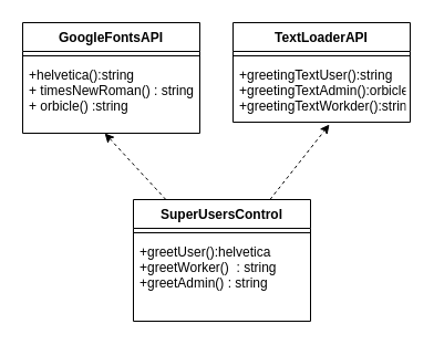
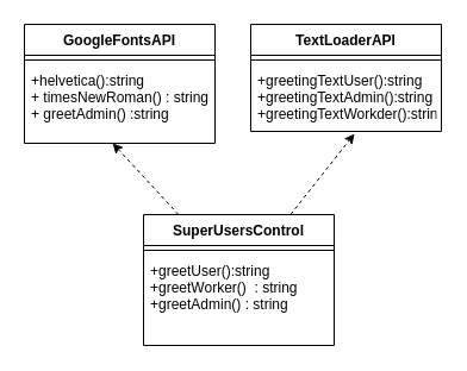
- <mxCell id="7" value="+helvetica():string&#10;+ timesNewRoman() : string&#10;+ orbicle() :string" style="text;strokeColor=none;fillColor=none;align=left;verticalAlign=top;spacingLeft=4;spacingRight=4;overflow=hidden;rotatable=0;points=[[0,0.5],[1,0.5]];portConstraint=eastwest;" vertex="1" parent="5"><mxGeometry y="34" width="160" height="66" as="geometry" /></mxCell>
+ <mxCell id="7" value="+helvetica():string&#10;+ timesNewRoman() : string&#10;+ greetAdmin() :string" style="text;strokeColor=none;fillColor=none;align=left;verticalAlign=top;spacingLeft=4;spacingRight=4;overflow=hidden;rotatable=0;points=[[0,0.5],[1,0.5]];portConstraint=eastwest;" vertex="1" parent="5"><mxGeometry y="34" width="160" height="66" as="geometry" /></mxCell>
- <mxCell id="4" value="+greetingTextUser():string&#10;+greetingTextAdmin():orbicle&#10;+greetingTextWorkder():string" style="text;strokeColor=none;fillColor=none;align=left;verticalAlign=top;spacingLeft=4;spacingRight=4;overflow=hidden;rotatable=0;points=[[0,0.5],[1,0.5]];portConstraint=eastwest;" vertex="1" parent="2"><mxGeometry y="34" width="160" height="56" as="geometry" /></mxCell>
+ <mxCell id="4" value="+greetingTextUser():string&#10;+greetingTextAdmin():string&#10;+greetingTextWorkder():string" style="text;strokeColor=none;fillColor=none;align=left;verticalAlign=top;spacingLeft=4;spacingRight=4;overflow=hidden;rotatable=0;points=[[0,0.5],[1,0.5]];portConstraint=eastwest;" vertex="1" parent="2"><mxGeometry y="34" width="160" height="56" as="geometry" /></mxCell>
- <mxCell id="12" value="+greetUser():helvetica&#10;+greetWorker()  : string&#10;+greetAdmin() : string" style="text;strokeColor=none;fillColor=none;align=left;verticalAlign=top;spacingLeft=4;spacingRight=4;overflow=hidden;rotatable=0;points=[[0,0.5],[1,0.5]];portConstraint=eastwest;" vertex="1" parent="10"><mxGeometry y="34" width="160" height="76" as="geometry" /></mxCell>
+ <mxCell id="12" value="+greetUser():string&#10;+greetWorker()  : string&#10;+greetAdmin() : string" style="text;strokeColor=none;fillColor=none;align=left;verticalAlign=top;spacingLeft=4;spacingRight=4;overflow=hidden;rotatable=0;points=[[0,0.5],[1,0.5]];portConstraint=eastwest;" vertex="1" parent="10"><mxGeometry y="34" width="160" height="76" as="geometry" /></mxCell>
